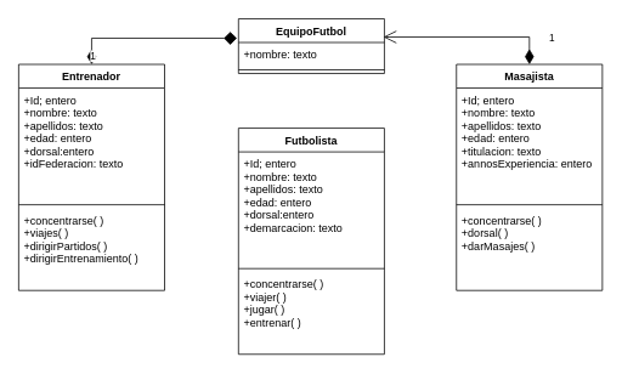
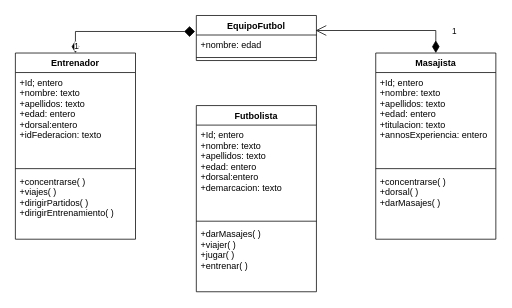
- <mxCell id="15" value="+nombre: texto" style="text;strokeColor=none;fillColor=none;align=left;verticalAlign=top;spacingLeft=4;spacingRight=4;overflow=hidden;rotatable=0;points=[[0,0.5],[1,0.5]];portConstraint=eastwest;" vertex="1" parent="14"><mxGeometry y="26" width="160" height="26" as="geometry" /></mxCell>
+ <mxCell id="15" value="+nombre: edad" style="text;strokeColor=none;fillColor=none;align=left;verticalAlign=top;spacingLeft=4;spacingRight=4;overflow=hidden;rotatable=0;points=[[0,0.5],[1,0.5]];portConstraint=eastwest;" vertex="1" parent="14"><mxGeometry y="26" width="160" height="26" as="geometry" /></mxCell>
- <mxCell id="9" value="+concentrarse( )&#10;+viajer( )&#10;+jugar( )&#10;+entrenar( )" style="text;strokeColor=none;fillColor=none;align=left;verticalAlign=top;spacingLeft=4;spacingRight=4;overflow=hidden;rotatable=0;points=[[0,0.5],[1,0.5]];portConstraint=eastwest;" vertex="1" parent="6"><mxGeometry y="158" width="160" height="90" as="geometry" /></mxCell>
+ <mxCell id="9" value="+darMasajes( )&#10;+viajer( )&#10;+jugar( )&#10;+entrenar( )" style="text;strokeColor=none;fillColor=none;align=left;verticalAlign=top;spacingLeft=4;spacingRight=4;overflow=hidden;rotatable=0;points=[[0,0.5],[1,0.5]];portConstraint=eastwest;" vertex="1" parent="6"><mxGeometry y="158" width="160" height="90" as="geometry" /></mxCell>
